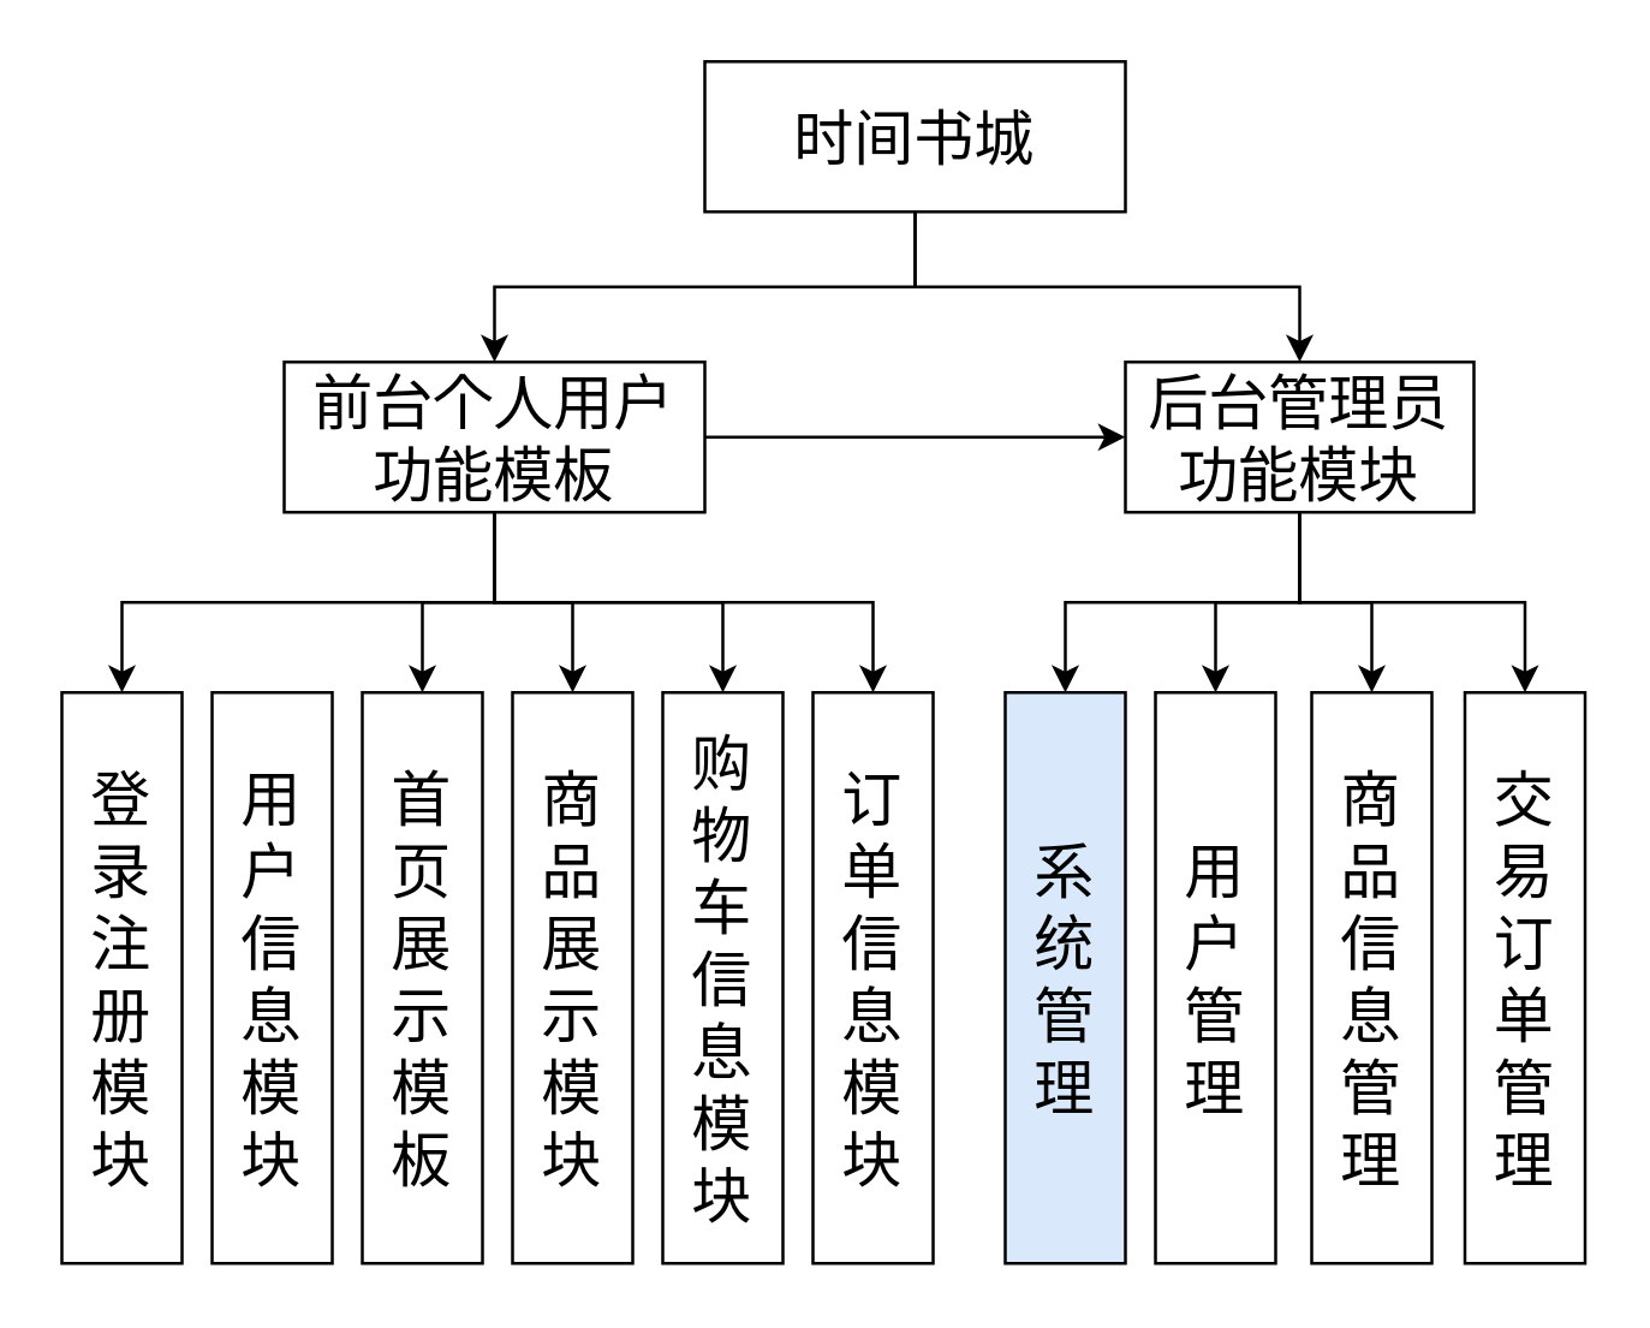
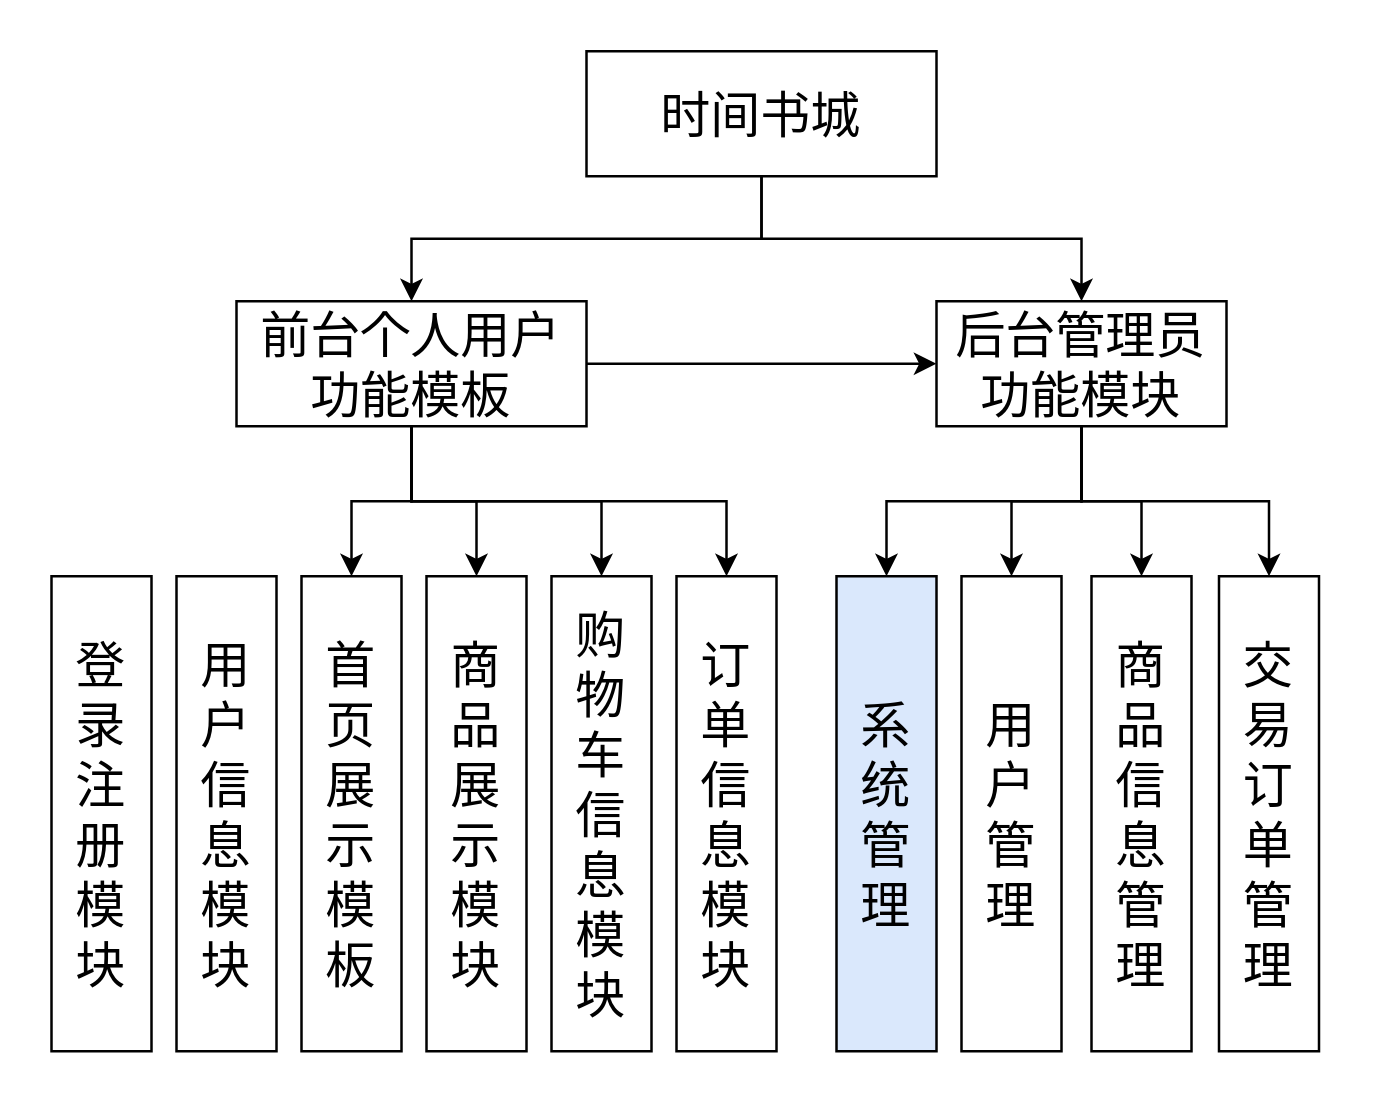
- <mxCell id="6" style="edgeStyle=orthogonalEdgeStyle;rounded=0;orthogonalLoop=1;jettySize=auto;html=1;exitX=0.5;exitY=1;exitDx=0;exitDy=0;entryX=0;entryY=0.5;entryDx=0;entryDy=0;" edge="1" parent="1" source="12" target="5"><mxGeometry relative="1" as="geometry" /></mxCell>
